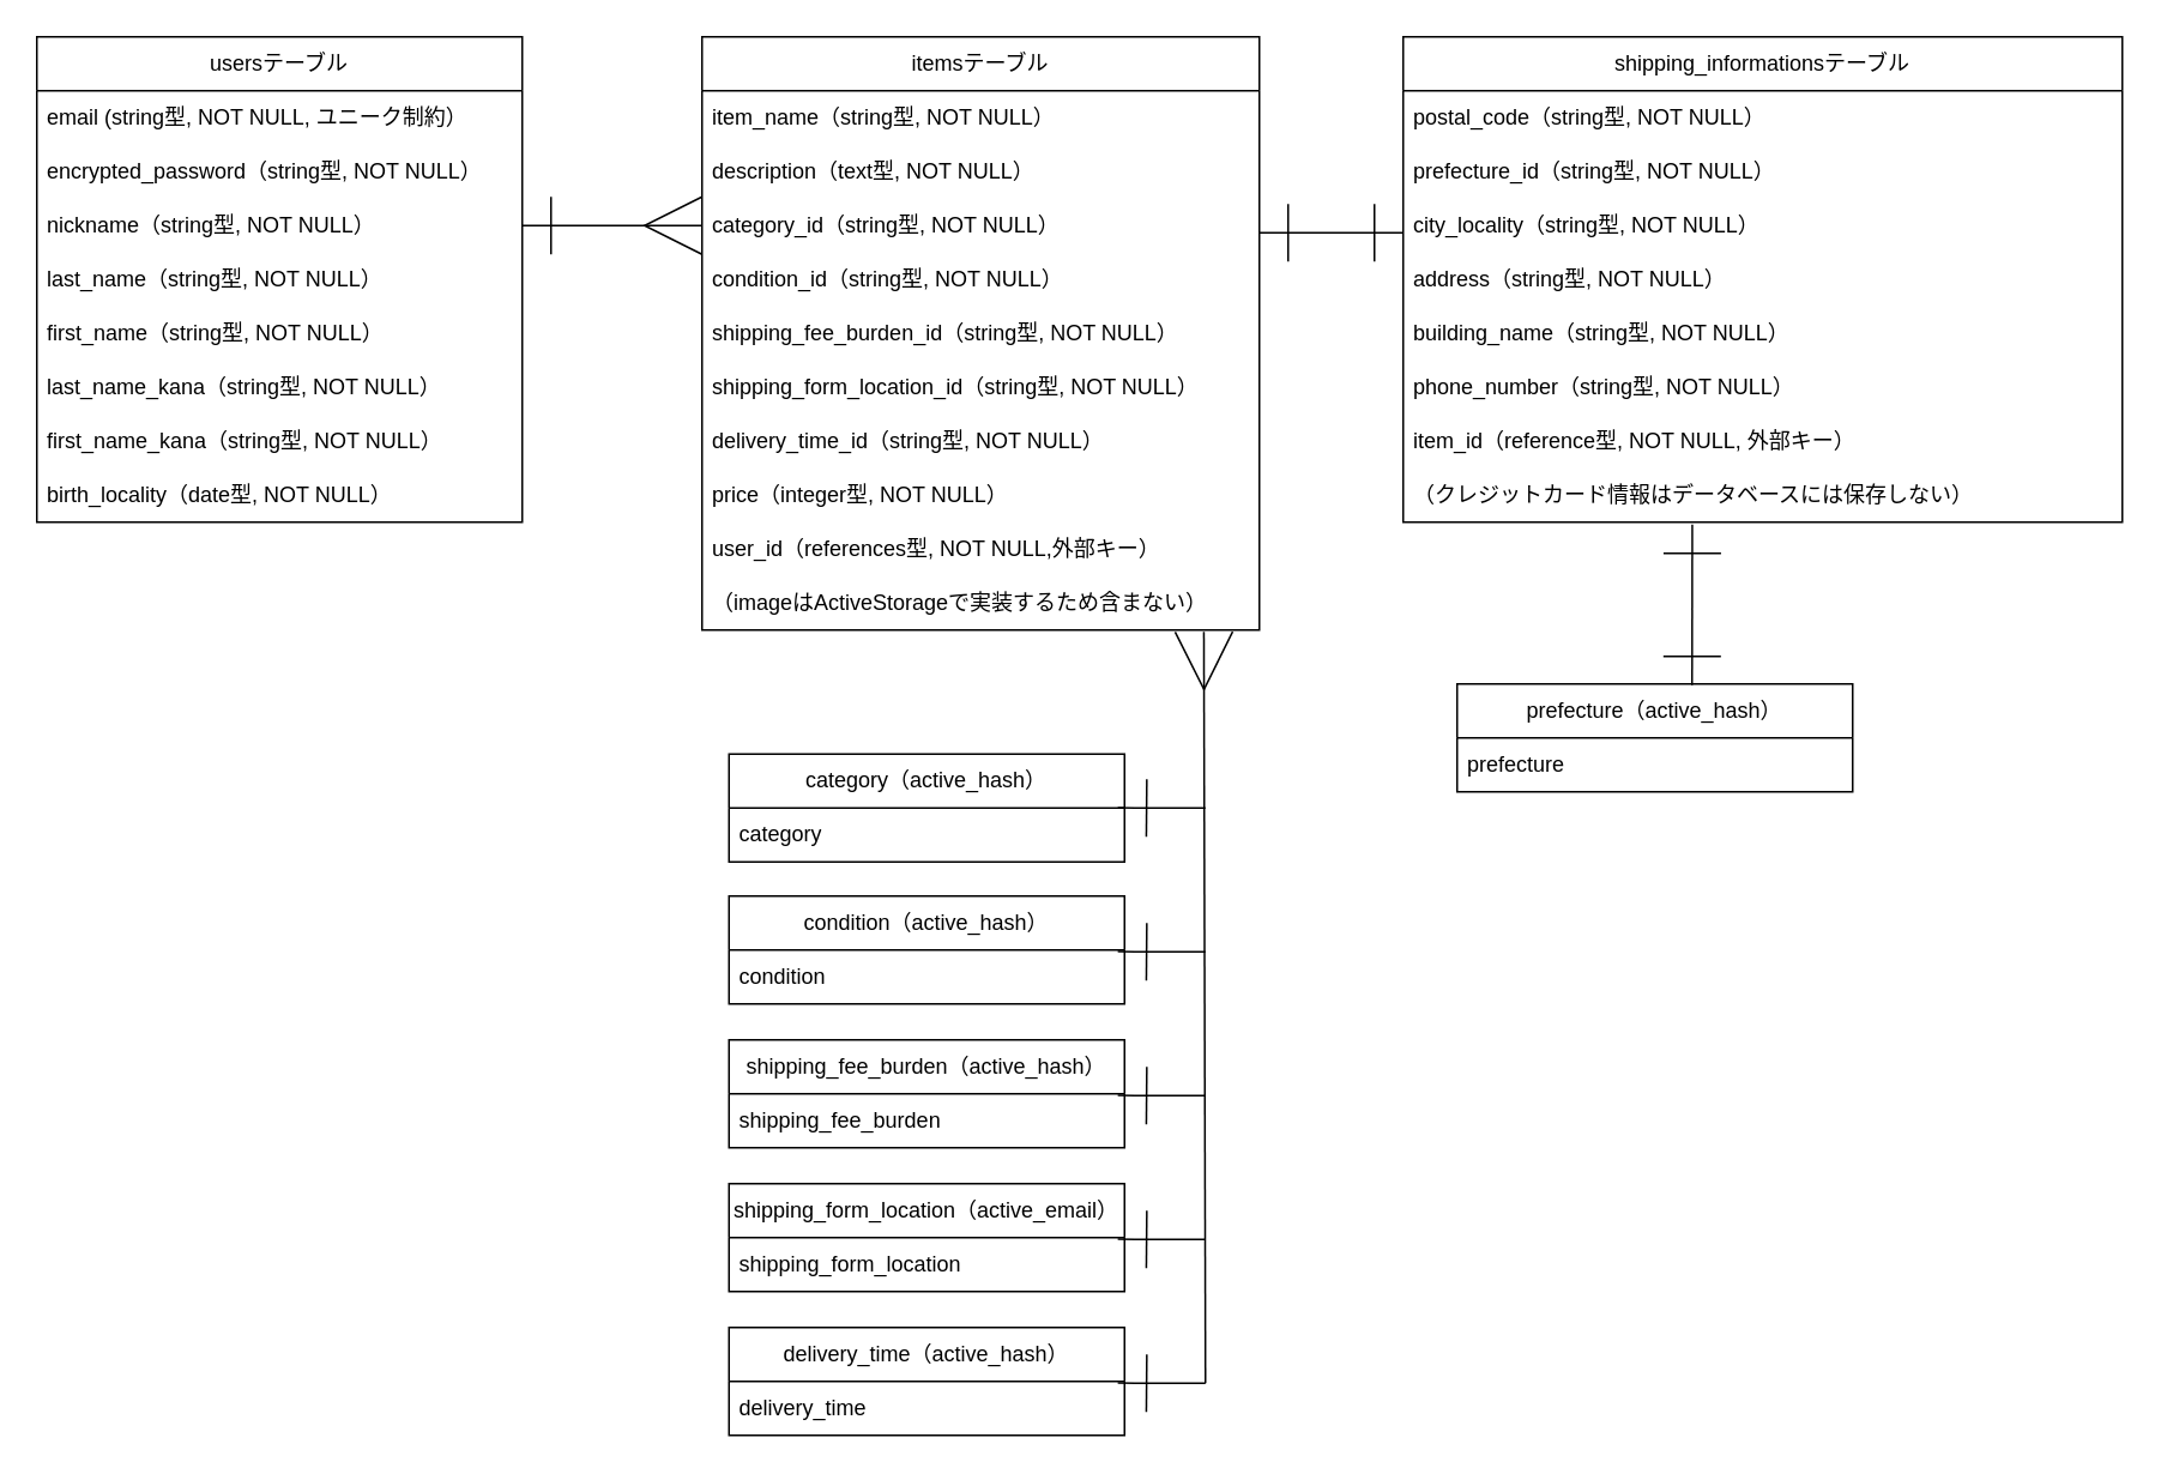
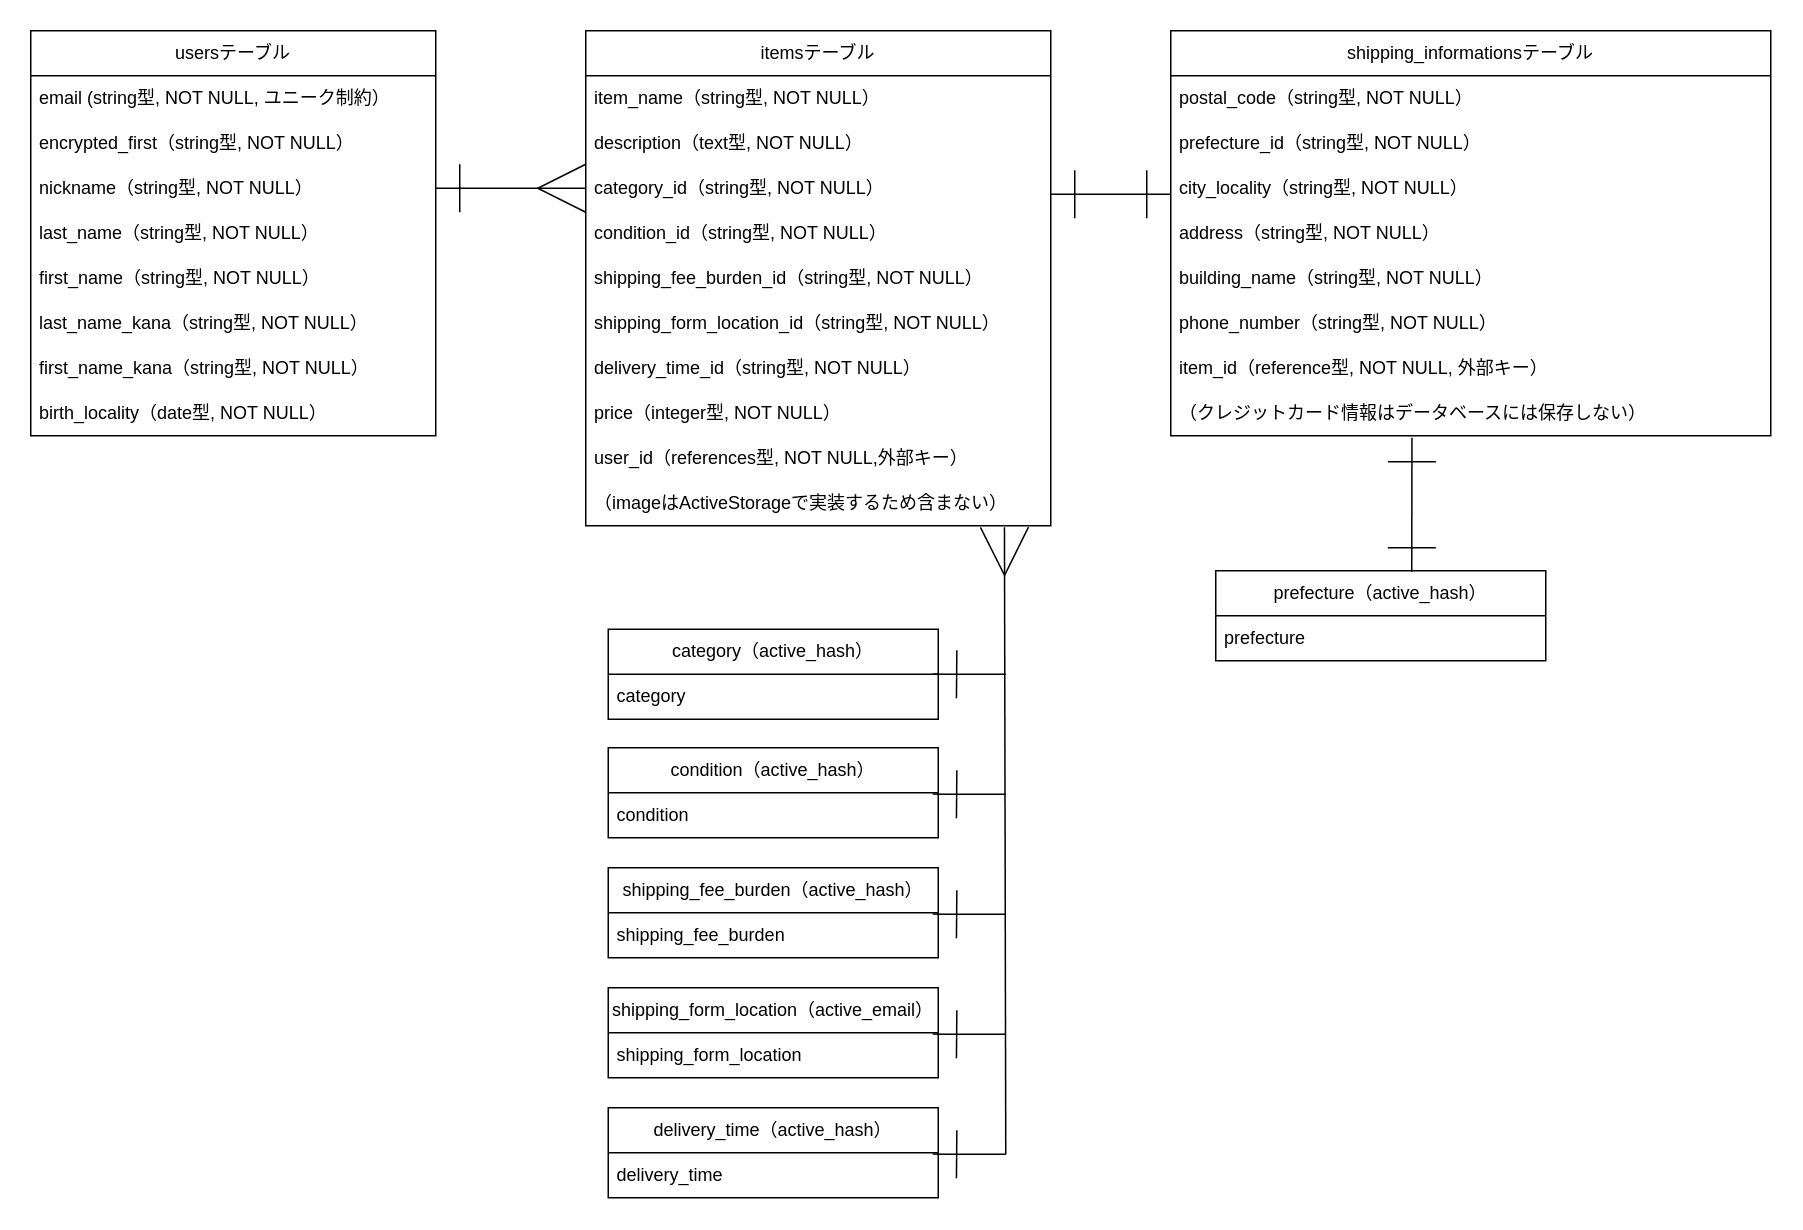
- <mxCell id="4" value="encrypted_password（string型, NOT NULL）" style="text;strokeColor=none;fillColor=none;align=left;verticalAlign=middle;spacingLeft=4;spacingRight=4;overflow=hidden;points=[[0,0.5],[1,0.5]];portConstraint=eastwest;rotatable=0;whiteSpace=wrap;html=1;" parent="2" vertex="1"><mxGeometry y="60" width="270" height="30" as="geometry" /></mxCell>
+ <mxCell id="4" value="encrypted_first（string型, NOT NULL）" style="text;strokeColor=none;fillColor=none;align=left;verticalAlign=middle;spacingLeft=4;spacingRight=4;overflow=hidden;points=[[0,0.5],[1,0.5]];portConstraint=eastwest;rotatable=0;whiteSpace=wrap;html=1;" parent="2" vertex="1"><mxGeometry y="60" width="270" height="30" as="geometry" /></mxCell>
